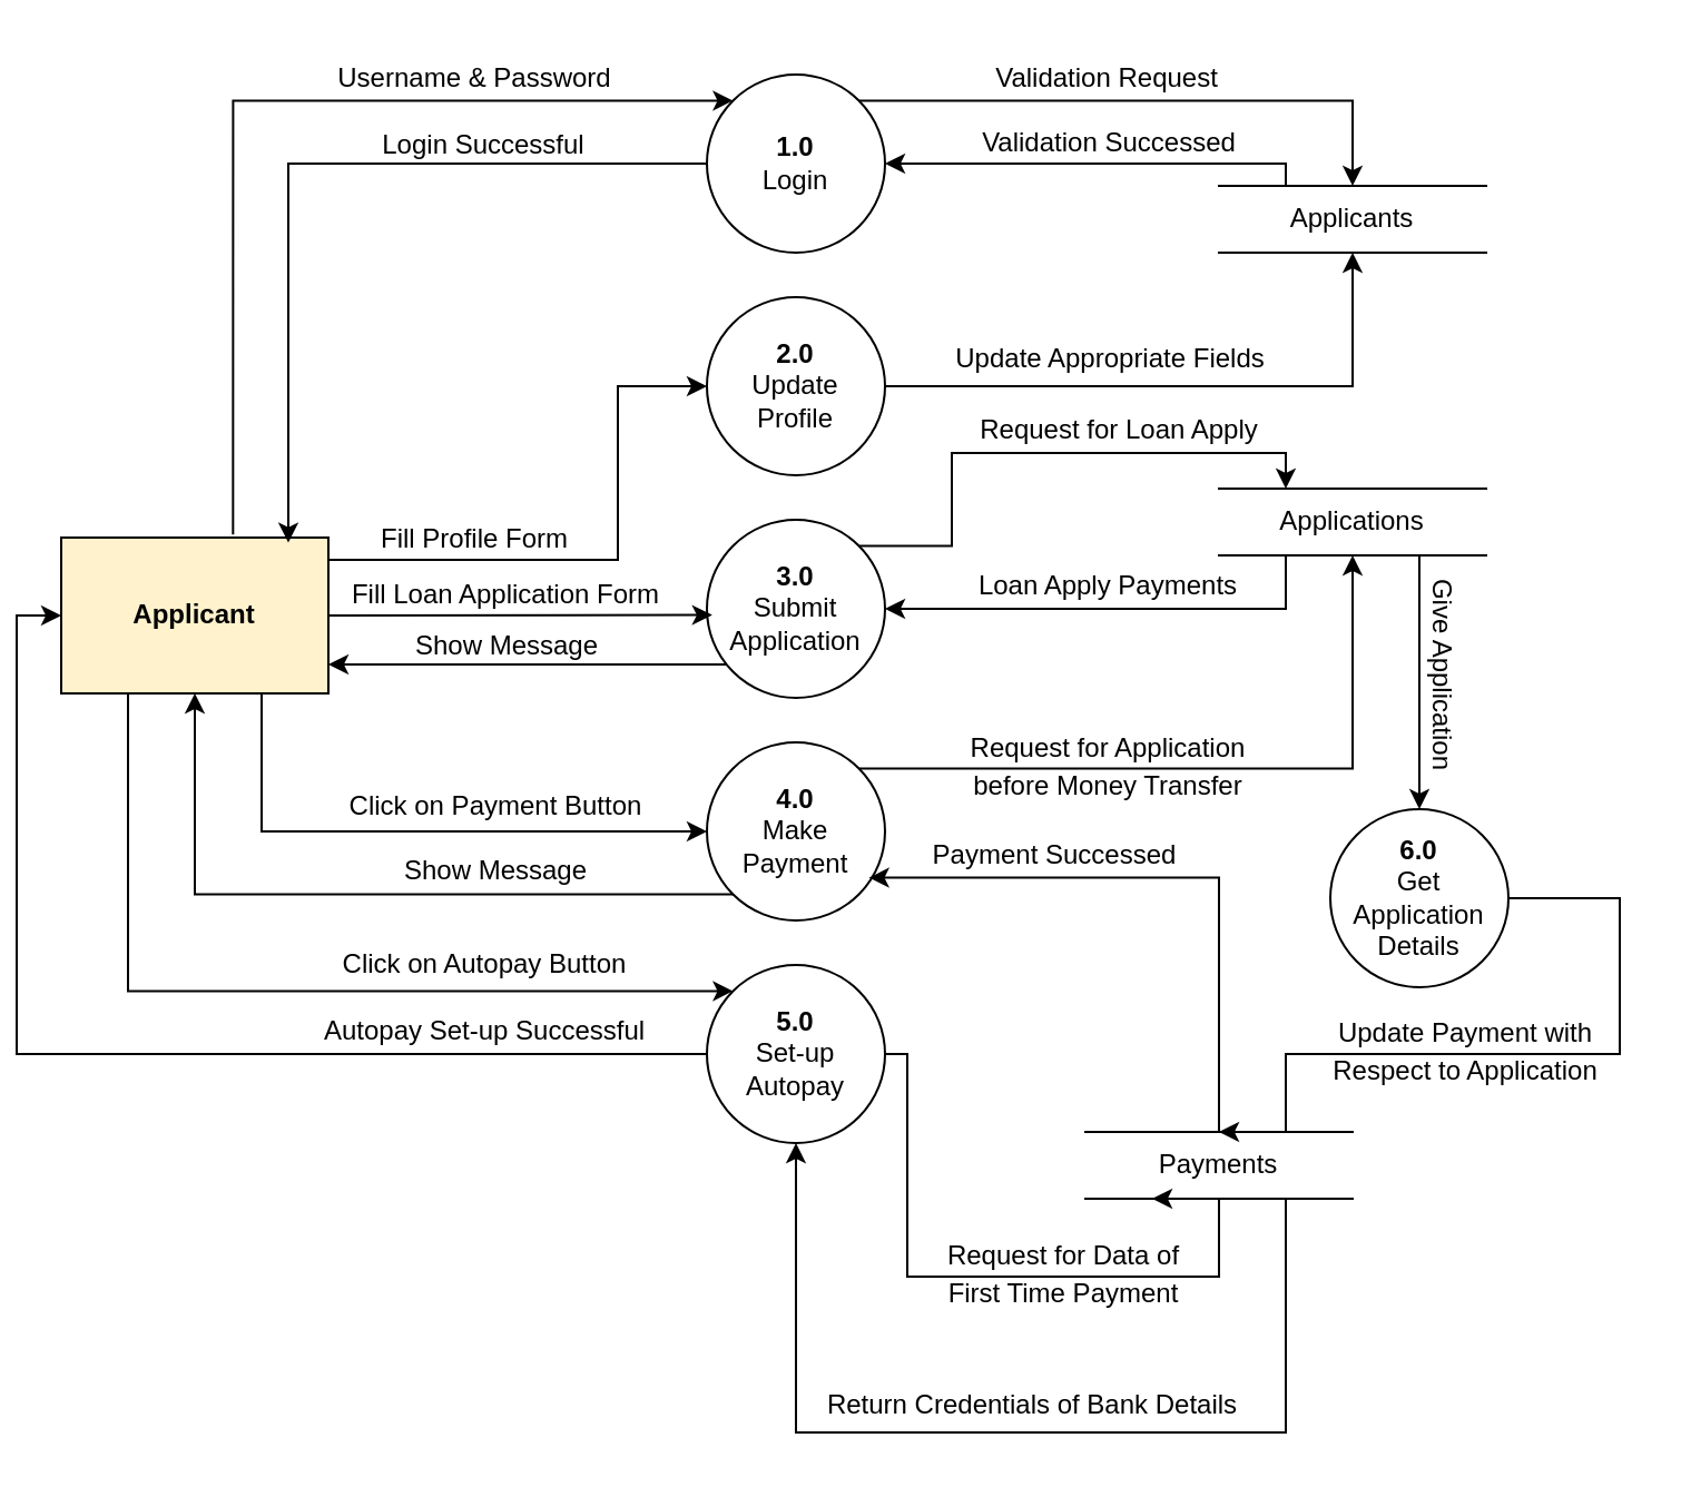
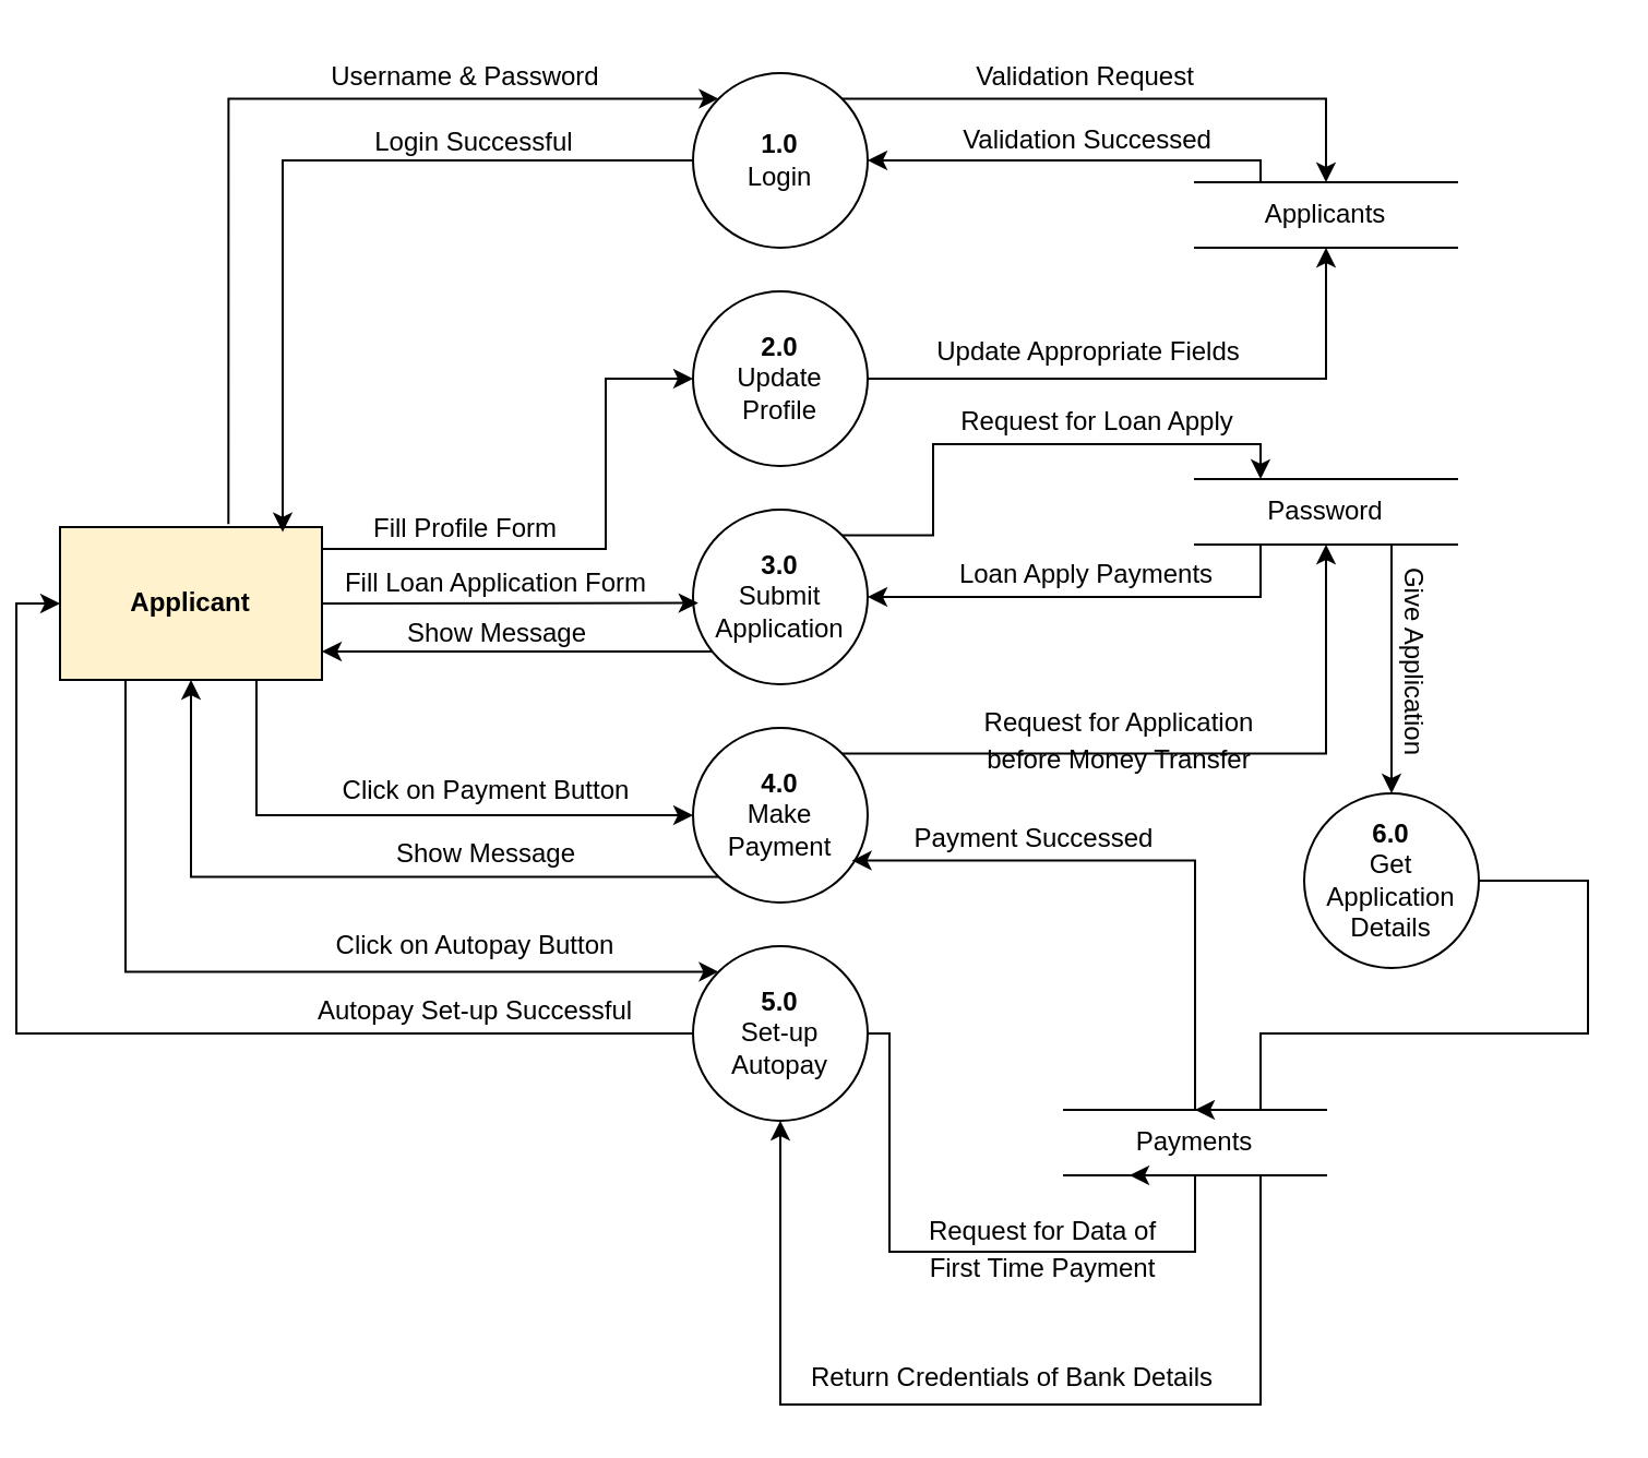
- <mxCell id="25" value="Applications" style="shape=partialRectangle;whiteSpace=wrap;html=1;left=0;right=0;fillColor=none;" vertex="1" parent="1"><mxGeometry x="540" y="219" width="120" height="30" as="geometry" /></mxCell>
+ <mxCell id="25" value="Password" style="shape=partialRectangle;whiteSpace=wrap;html=1;left=0;right=0;fillColor=none;" vertex="1" parent="1"><mxGeometry x="540" y="219" width="120" height="30" as="geometry" /></mxCell>
- <mxCell id="43" value="&lt;p style=&quot;line-height: 140%;&quot;&gt;Request for Application before Money Transfer&lt;/p&gt;" style="text;html=1;align=center;verticalAlign=middle;whiteSpace=wrap;rounded=0;" vertex="1" parent="1"><mxGeometry x="410.5" y="329" width="159" height="30" as="geometry" /></mxCell>
+ <mxCell id="43" value="&lt;p style=&quot;line-height: 140%;&quot;&gt;Request for Application before Money Transfer&lt;/p&gt;" style="text;html=1;align=center;verticalAlign=middle;whiteSpace=wrap;rounded=0;" vertex="1" parent="1"><mxGeometry x="425.5" y="324" width="159" height="30" as="geometry" /></mxCell>
- <mxCell id="45" value="&lt;p style=&quot;line-height: 140%;&quot;&gt;Update Payment with Respect to Application&lt;/p&gt;" style="text;html=1;align=center;verticalAlign=middle;whiteSpace=wrap;rounded=0;" vertex="1" parent="1"><mxGeometry x="576" y="457" width="150" height="30" as="geometry" /></mxCell>
